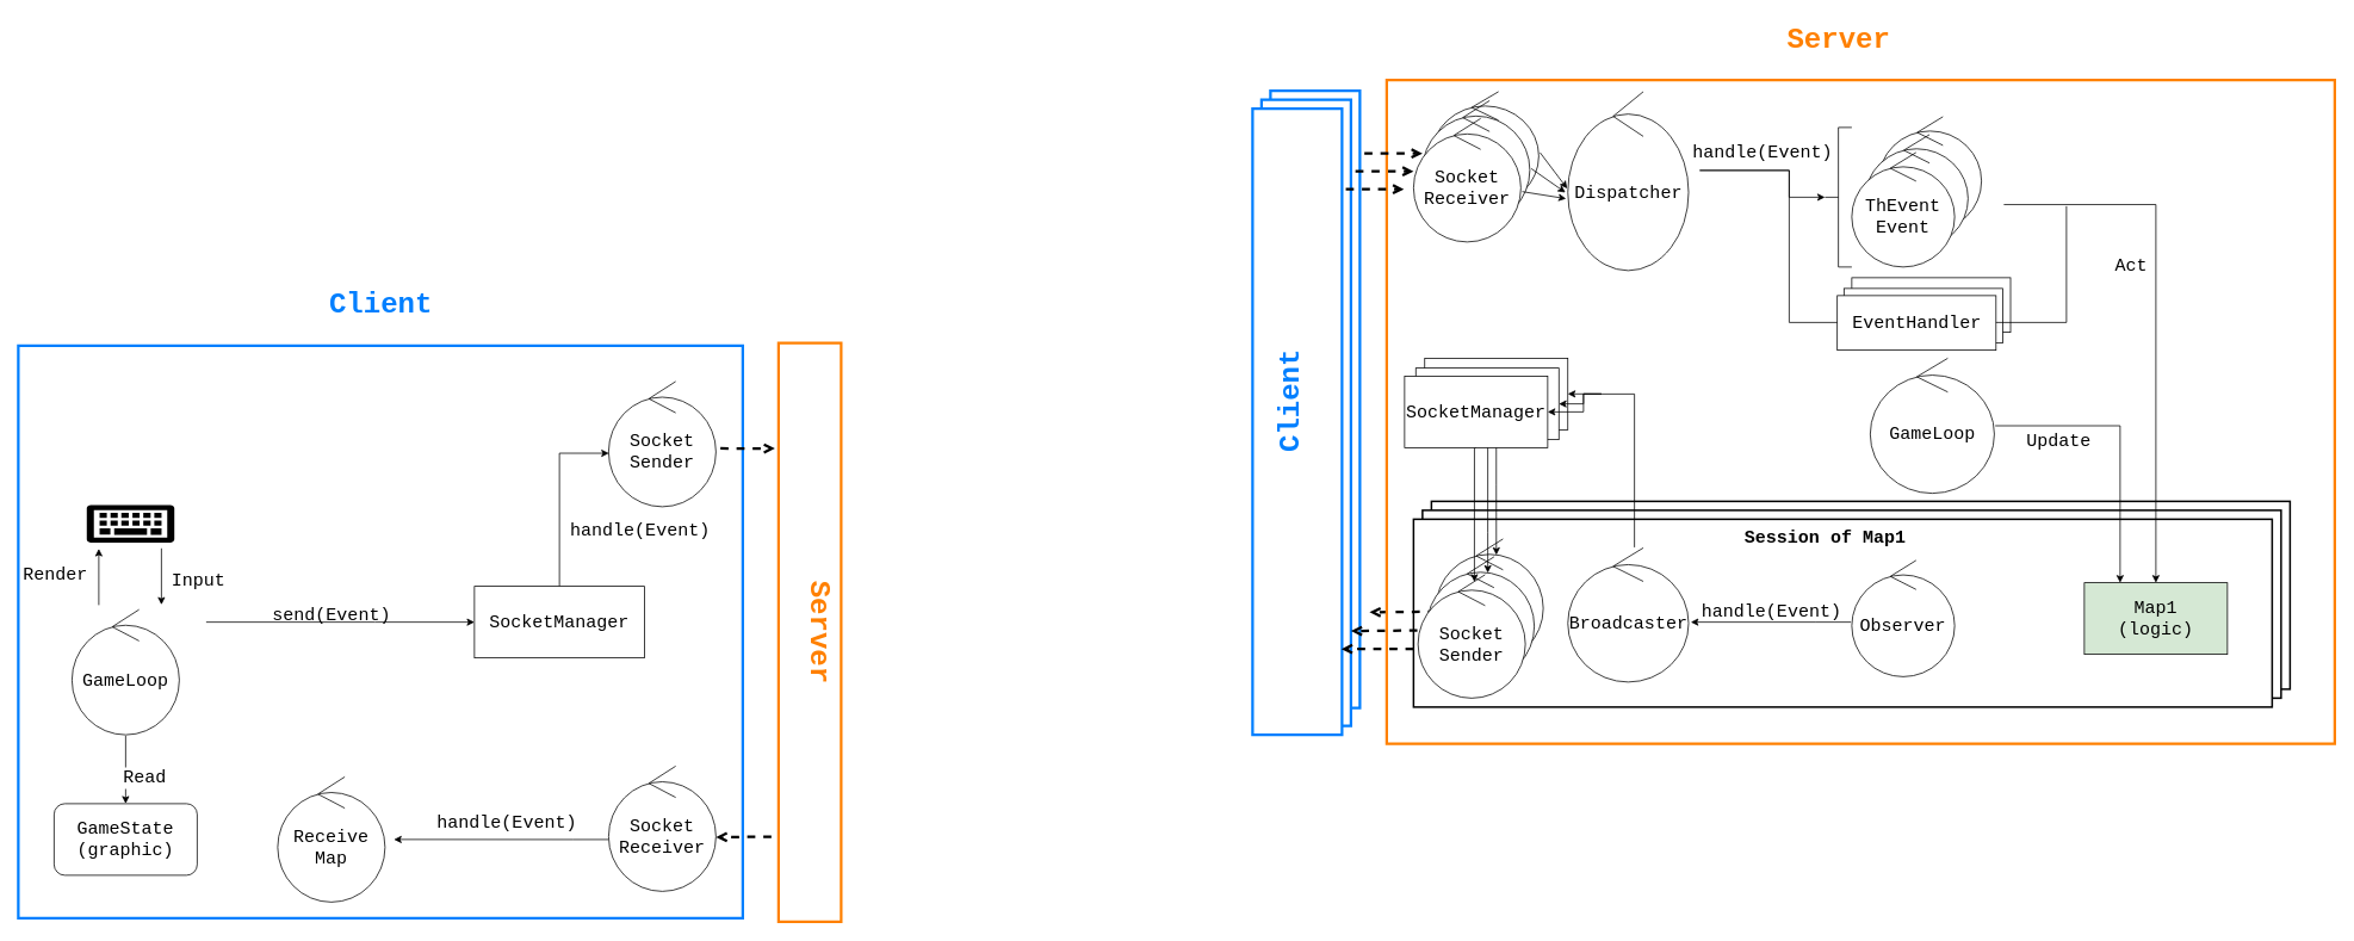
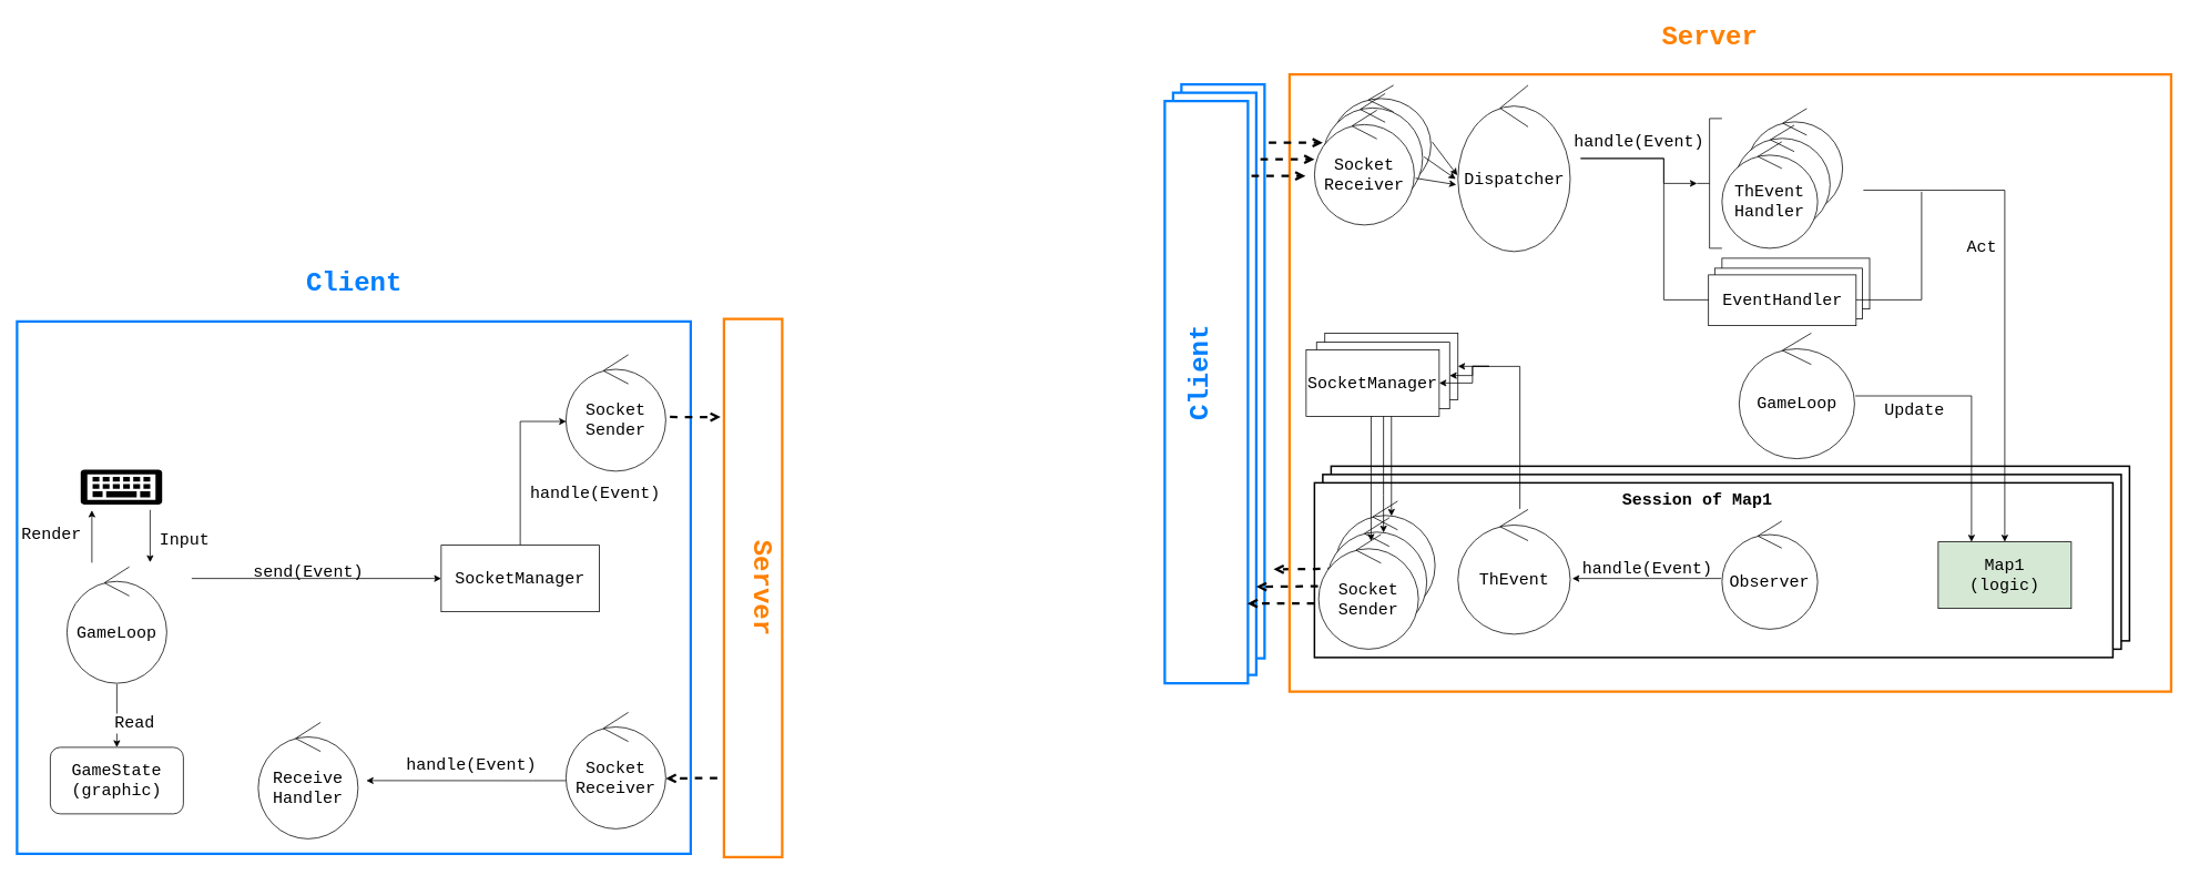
- <mxCell id="37" value="ThEvent&lt;br&gt;Event" style="ellipse;shape=umlControl;whiteSpace=wrap;html=1;strokeColor=#000000;fillColor=#ffffff;fontFamily=Courier New;perimeterSpacing=1;fontSize=20;" parent="1" vertex="1"><mxGeometry x="2070" y="170" width="115" height="128" as="geometry" /></mxCell>
+ <mxCell id="37" value="ThEvent&lt;br&gt;Handler" style="ellipse;shape=umlControl;whiteSpace=wrap;html=1;strokeColor=#000000;fillColor=#ffffff;fontFamily=Courier New;perimeterSpacing=1;fontSize=20;" parent="1" vertex="1"><mxGeometry x="2070" y="170" width="115" height="128" as="geometry" /></mxCell>
- <mxCell id="62" value="Broadcaster" style="ellipse;shape=umlControl;whiteSpace=wrap;html=1;strokeColor=#000000;fillColor=#ffffff;fontFamily=Courier New;perimeterSpacing=1;fontSize=20;" parent="1" vertex="1"><mxGeometry x="1752.5" y="612" width="135" height="150" as="geometry" /></mxCell>
+ <mxCell id="62" value="ThEvent" style="ellipse;shape=umlControl;whiteSpace=wrap;html=1;strokeColor=#000000;fillColor=#ffffff;fontFamily=Courier New;perimeterSpacing=1;fontSize=20;" parent="1" vertex="1"><mxGeometry x="1752.5" y="612" width="135" height="150" as="geometry" /></mxCell>
- <mxCell id="36" value="Receive&lt;br&gt;Map" style="ellipse;shape=umlControl;whiteSpace=wrap;html=1;strokeColor=#000000;fillColor=#ffffff;fontFamily=Courier New;perimeterSpacing=1;fontSize=20;" parent="1" vertex="1"><mxGeometry x="310" y="868" width="120" height="140" as="geometry" /></mxCell>
+ <mxCell id="36" value="Receive&lt;br&gt;Handler" style="ellipse;shape=umlControl;whiteSpace=wrap;html=1;strokeColor=#000000;fillColor=#ffffff;fontFamily=Courier New;perimeterSpacing=1;fontSize=20;" parent="1" vertex="1"><mxGeometry x="310" y="868" width="120" height="140" as="geometry" /></mxCell>
